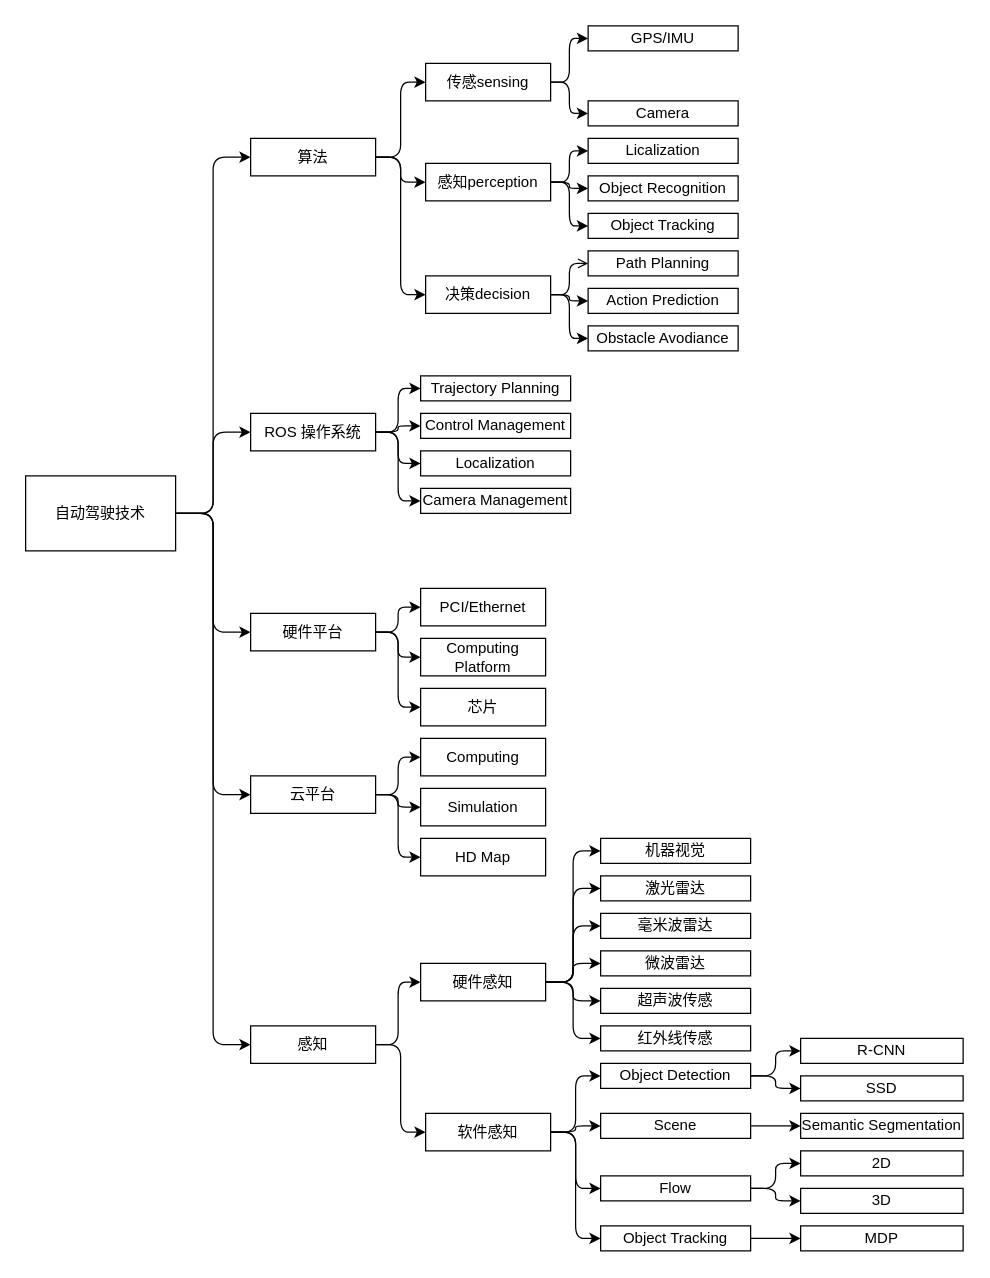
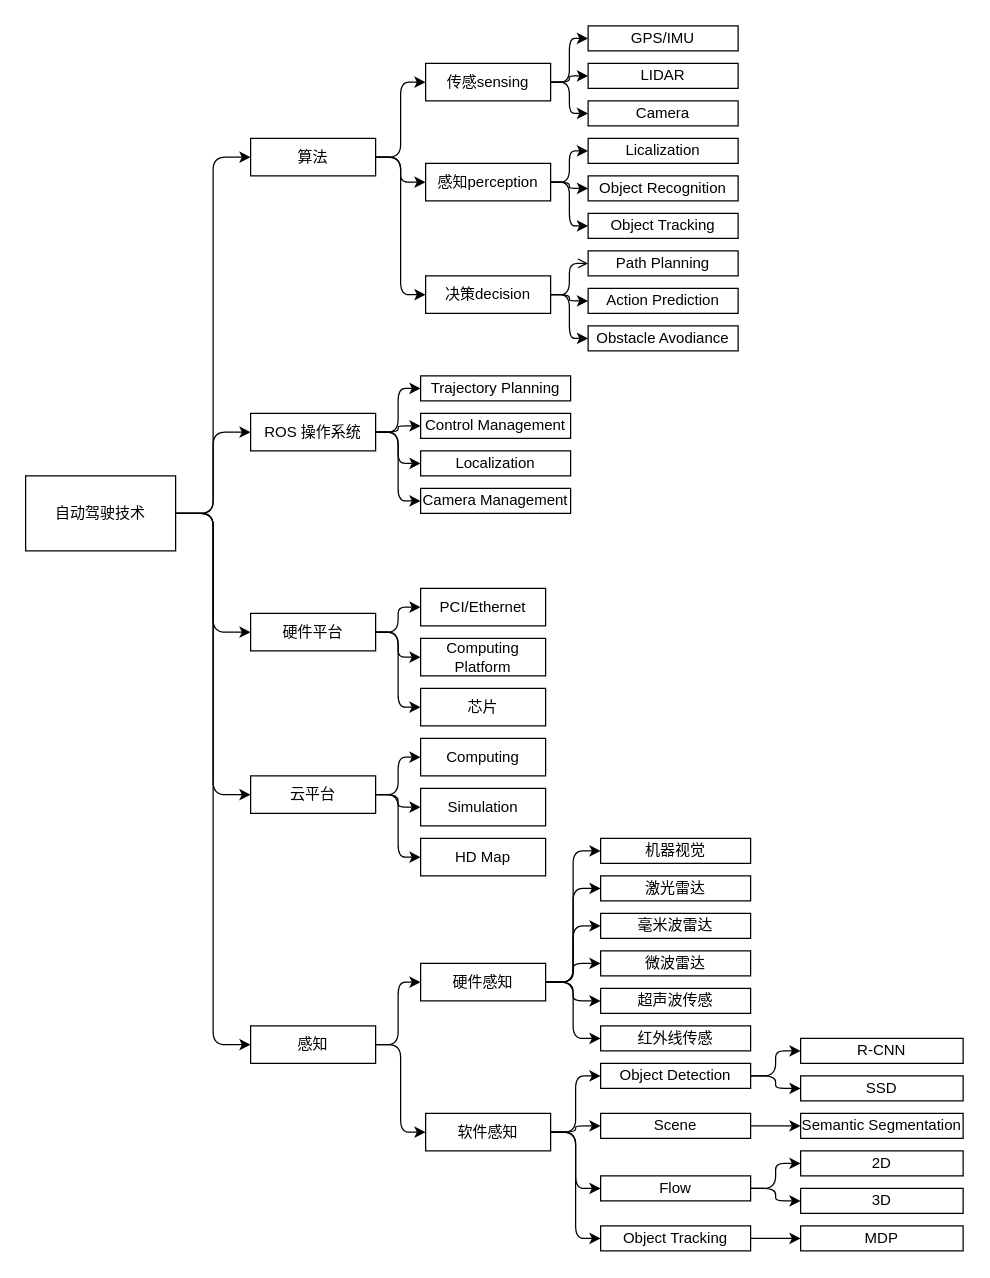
+ <mxCell id="15" value="" style="endArrow=classic;html=1;exitX=1;exitY=0.5;exitDx=0;exitDy=0;entryX=0;entryY=0.5;entryDx=0;entryDy=0;edgeStyle=orthogonalEdgeStyle;" edge="1" parent="1" source="5" target="12"><mxGeometry width="50" height="50" relative="1" as="geometry"><mxPoint x="520" y="220" as="sourcePoint" /><mxPoint x="570" y="170" as="targetPoint" /></mxGeometry></mxCell>
+ <mxCell id="12" value="LIDAR" style="rounded=0;whiteSpace=wrap;html=1;" vertex="1" parent="1"><mxGeometry x="470" y="50" width="120" height="20" as="geometry" /></mxCell>
